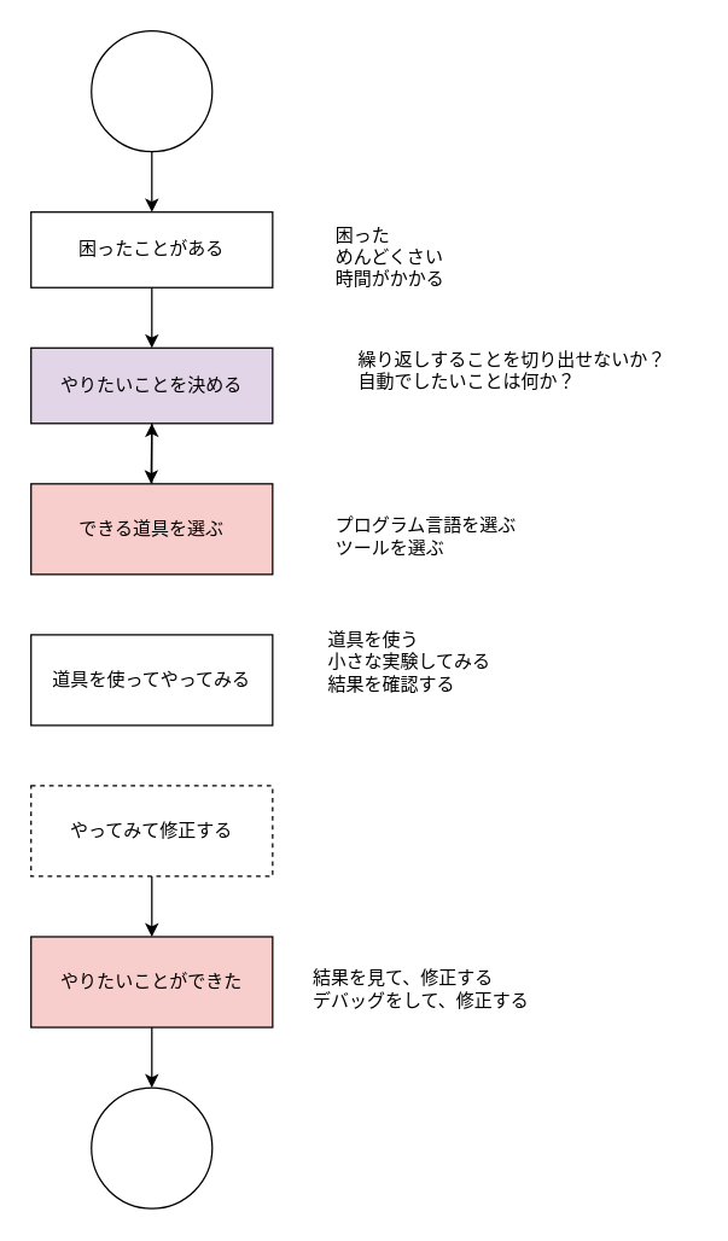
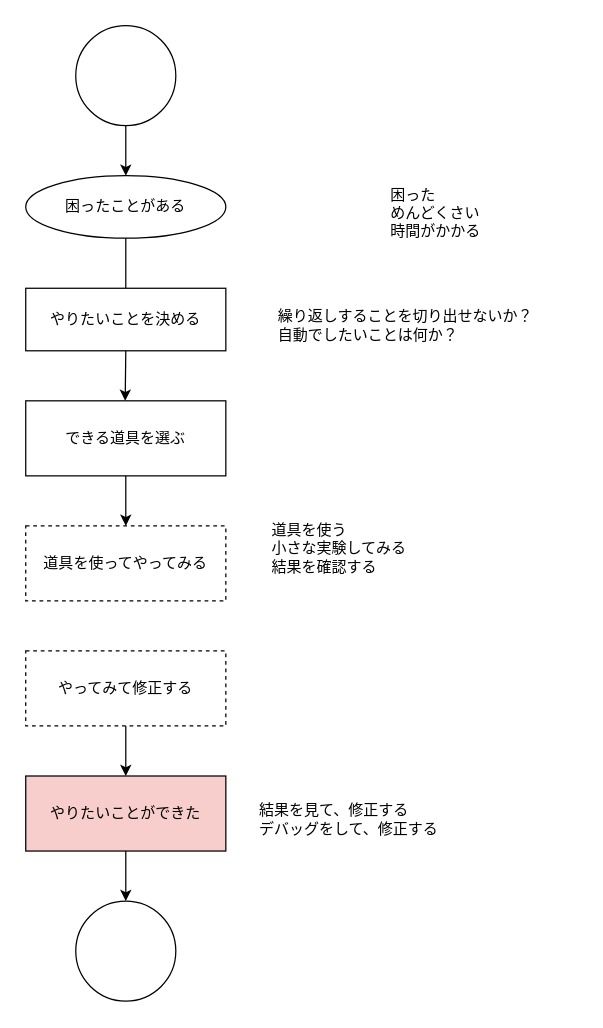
- <mxCell id="2" value="困ったことがある" style="rounded=0;whiteSpace=wrap;html=1;" vertex="1" parent="1"><mxGeometry x="20" y="140" width="160" height="50" as="geometry" /></mxCell>
+ <mxCell id="2" value="困ったことがある" style="ellipse;whiteSpace=wrap;html=1;" vertex="1" parent="1"><mxGeometry x="20" y="140" width="160" height="50" as="geometry" /></mxCell>
- <mxCell id="5" value="困った&lt;div&gt;めんどくさい&lt;/div&gt;&lt;div&gt;時間がかかる&lt;/div&gt;" style="text;html=1;align=left;verticalAlign=middle;whiteSpace=wrap;rounded=0;" vertex="1" parent="1"><mxGeometry x="220" y="140" width="160" height="60" as="geometry" /></mxCell>
+ <mxCell id="5" value="困った&lt;div&gt;めんどくさい&lt;/div&gt;&lt;div&gt;時間がかかる&lt;/div&gt;" style="text;html=1;align=left;verticalAlign=middle;whiteSpace=wrap;rounded=0;" vertex="1" parent="1"><mxGeometry x="310" y="140" width="160" height="60" as="geometry" /></mxCell>
- <mxCell id="8" value="" style="endArrow=classic;html=1;rounded=0;exitX=0.5;exitY=1;exitDx=0;exitDy=0;entryX=0.5;entryY=0;entryDx=0;entryDy=0;" edge="1" parent="1" source="2" target="6"><mxGeometry width="50" height="50" relative="1" as="geometry"><mxPoint x="100" y="210" as="sourcePoint" /><mxPoint x="100" y="220" as="targetPoint" /></mxGeometry></mxCell>
+ <mxCell id="8" value="" style="endArrow=none;html=1;rounded=0;exitX=0.5;exitY=1;exitDx=0;exitDy=0;entryX=0.5;entryY=0;entryDx=0;entryDy=0;" edge="1" parent="1" source="2" target="6"><mxGeometry width="50" height="50" relative="1" as="geometry"><mxPoint x="100" y="210" as="sourcePoint" /><mxPoint x="100" y="220" as="targetPoint" /></mxGeometry></mxCell>
- <mxCell id="7" value="繰り返しすることを切り出せないか？&lt;div&gt;自動でしたいことは何か？&lt;/div&gt;" style="text;html=1;align=left;verticalAlign=middle;whiteSpace=wrap;rounded=0;" vertex="1" parent="1"><mxGeometry x="235" y="215" width="240" height="60" as="geometry" /></mxCell>
+ <mxCell id="7" value="繰り返しすることを切り出せないか？&lt;div&gt;自動でしたいことは何か？&lt;/div&gt;" style="text;html=1;align=left;verticalAlign=middle;whiteSpace=wrap;rounded=0;" vertex="1" parent="1"><mxGeometry x="220" y="230" width="240" height="60" as="geometry" /></mxCell>
- <mxCell id="6" value="やりたいことを決める" style="rounded=0;whiteSpace=wrap;html=1;fillColor=#e1d5e7;" vertex="1" parent="1"><mxGeometry x="20" y="230" width="160" height="50" as="geometry" /></mxCell>
+ <mxCell id="6" value="やりたいことを決める" style="rounded=0;whiteSpace=wrap;html=1;" vertex="1" parent="1"><mxGeometry x="20" y="230" width="160" height="50" as="geometry" /></mxCell>
- <mxCell id="9" value="" style="edgeStyle=orthogonalEdgeStyle;rounded=0;orthogonalLoop=1;jettySize=auto;html=1;" edge="1" parent="1" source="10" target="6"><mxGeometry relative="1" as="geometry" /></mxCell>
+ <mxCell id="9" value="" style="edgeStyle=orthogonalEdgeStyle;rounded=0;orthogonalLoop=1;jettySize=auto;html=1;" edge="1" parent="1" source="10" target="12"><mxGeometry relative="1" as="geometry" /></mxCell>
- <mxCell id="10" value="できる道具を選ぶ" style="rounded=0;whiteSpace=wrap;html=1;fillColor=#f8cecc;" vertex="1" parent="1"><mxGeometry x="20" y="320" width="160" height="60" as="geometry" /></mxCell>
+ <mxCell id="10" value="できる道具を選ぶ" style="rounded=0;whiteSpace=wrap;html=1;" vertex="1" parent="1"><mxGeometry x="20" y="320" width="160" height="60" as="geometry" /></mxCell>
- <mxCell id="11" value="プログラム言語を選ぶ&lt;div&gt;ツールを選ぶ&lt;/div&gt;" style="text;html=1;align=left;verticalAlign=middle;whiteSpace=wrap;rounded=0;" vertex="1" parent="1"><mxGeometry x="220" y="320" width="240" height="70" as="geometry" /></mxCell>
- <mxCell id="12" value="道具を使ってやってみる" style="rounded=0;whiteSpace=wrap;html=1;" vertex="1" parent="1"><mxGeometry x="20" y="420" width="160" height="60" as="geometry" /></mxCell>
+ <mxCell id="12" value="道具を使ってやってみる" style="rounded=0;whiteSpace=wrap;html=1;dashed=1;" vertex="1" parent="1"><mxGeometry x="20" y="420" width="160" height="60" as="geometry" /></mxCell>
